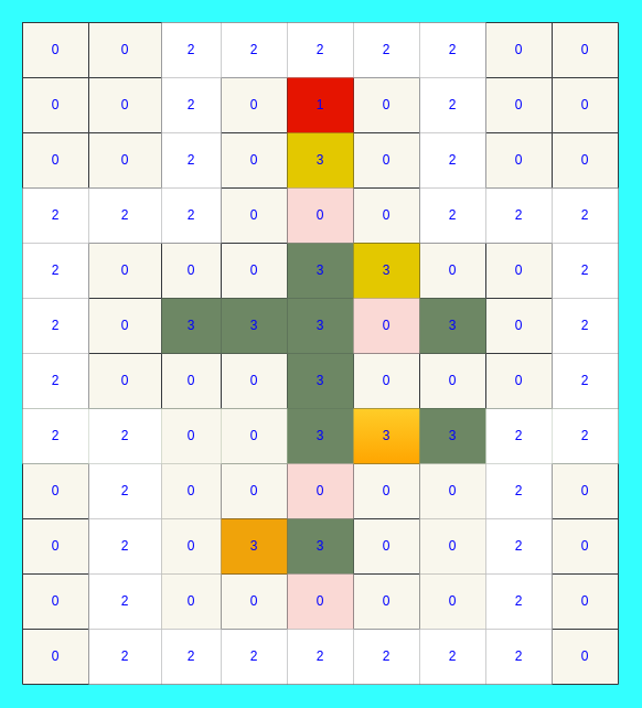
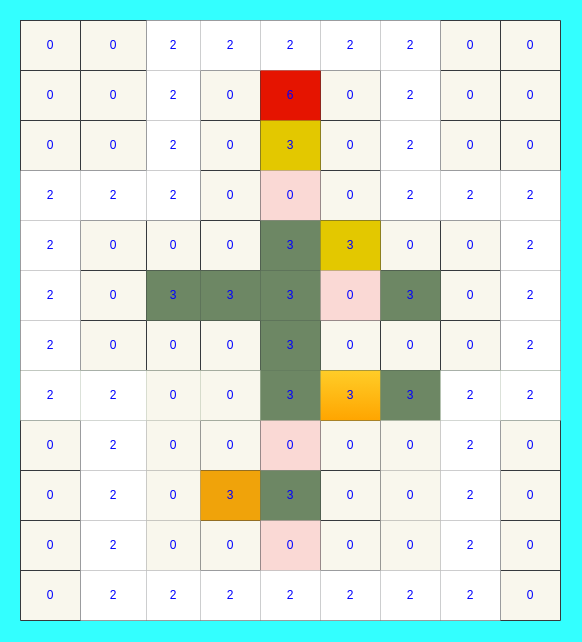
- <mxCell id="18" value="1" style="shape=partialRectangle;html=1;whiteSpace=wrap;connectable=0;overflow=hidden;fillColor=#e51400;top=0;left=0;bottom=0;right=0;strokeColor=#B20000;fontColor=#0000FF;" vertex="1" parent="13"><mxGeometry x="240" width="60" height="50" as="geometry" /></mxCell>
+ <mxCell id="18" value="6" style="shape=partialRectangle;html=1;whiteSpace=wrap;connectable=0;overflow=hidden;fillColor=#e51400;top=0;left=0;bottom=0;right=0;strokeColor=#B20000;fontColor=#0000FF;" vertex="1" parent="13"><mxGeometry x="240" width="60" height="50" as="geometry" /></mxCell>
